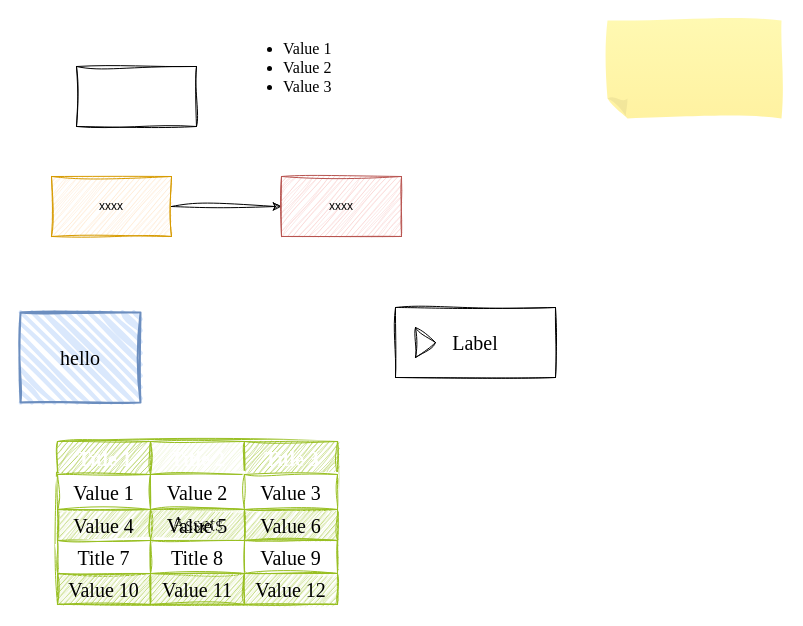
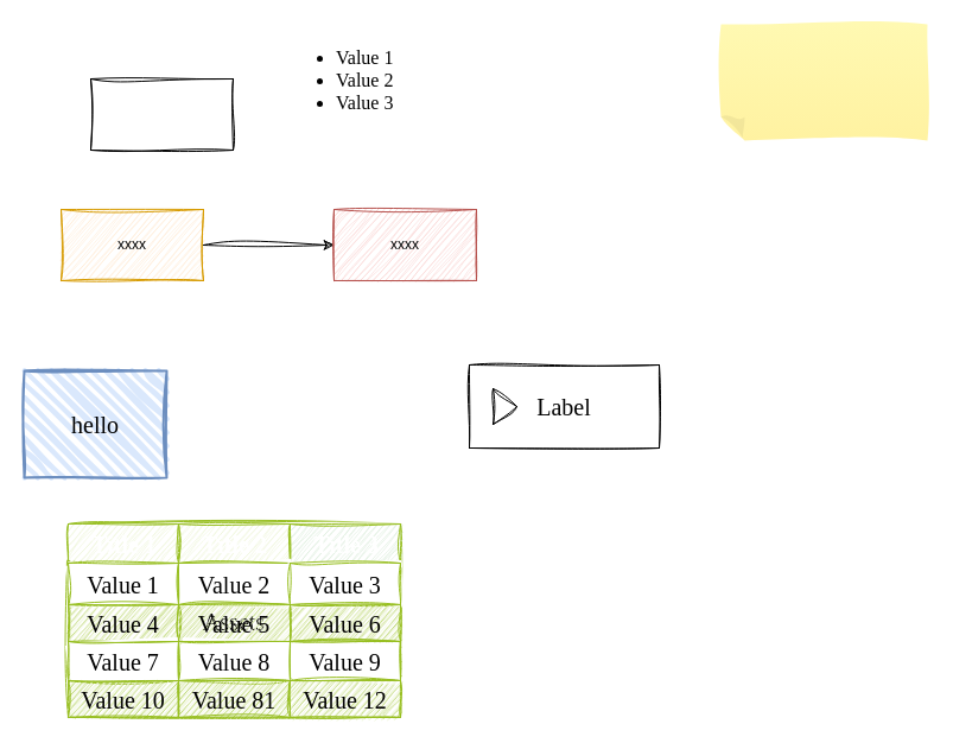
- <mxCell id="9" value="Title 1" style="connectable=0;recursiveResize=0;strokeColor=inherit;fillColor=#A7C942;align=center;fontStyle=1;fontColor=#FFFFFF;html=1;hachureGap=4;fontFamily=Architects Daughter;fontSource=https%3A%2F%2Ffonts.googleapis.com%2Fcss%3Ffamily%3DArchitects%2BDaughter;fontSize=20;rounded=0;shadow=0;swimlaneLine=1;sketch=1;curveFitting=1;jiggle=2;" parent="8" vertex="1"><mxGeometry width="93" height="33" as="geometry"><mxRectangle width="93" height="33" as="alternateBounds" /></mxGeometry></mxCell>
+ <mxCell id="9" value="Title 1" style="connectable=0;recursiveResize=0;strokeColor=inherit;fillColor=#eaf2d3;align=center;fontStyle=1;fontColor=#FFFFFF;html=1;hachureGap=4;fontFamily=Architects Daughter;fontSource=https%3A%2F%2Ffonts.googleapis.com%2Fcss%3Ffamily%3DArchitects%2BDaughter;fontSize=20;rounded=0;shadow=0;swimlaneLine=1;sketch=1;curveFitting=1;jiggle=2;" parent="8" vertex="1"><mxGeometry width="93" height="33" as="geometry"><mxRectangle width="93" height="33" as="alternateBounds" /></mxGeometry></mxCell>
- <mxCell id="11" value="Title 3" style="connectable=0;recursiveResize=0;strokeColor=inherit;fillColor=#A7C942;align=center;fontStyle=1;fontColor=#FFFFFF;html=1;hachureGap=4;fontFamily=Architects Daughter;fontSource=https%3A%2F%2Ffonts.googleapis.com%2Fcss%3Ffamily%3DArchitects%2BDaughter;fontSize=20;rounded=0;shadow=0;swimlaneLine=1;sketch=1;curveFitting=1;jiggle=2;" parent="8" vertex="1"><mxGeometry x="187" width="93" height="33" as="geometry"><mxRectangle width="93" height="33" as="alternateBounds" /></mxGeometry></mxCell>
+ <mxCell id="11" value="Title 3" style="connectable=0;recursiveResize=0;strokeColor=inherit;fillColor=#d5e8d4;align=center;fontStyle=1;fontColor=#FFFFFF;html=1;hachureGap=4;fontFamily=Architects Daughter;fontSource=https%3A%2F%2Ffonts.googleapis.com%2Fcss%3Ffamily%3DArchitects%2BDaughter;fontSize=20;rounded=0;shadow=0;swimlaneLine=1;sketch=1;curveFitting=1;jiggle=2;" parent="8" vertex="1"><mxGeometry x="187" width="93" height="33" as="geometry"><mxRectangle width="93" height="33" as="alternateBounds" /></mxGeometry></mxCell>
- <mxCell id="21" value="Title 7" style="connectable=0;recursiveResize=0;strokeColor=inherit;fillColor=inherit;fontStyle=0;align=center;whiteSpace=wrap;html=1;hachureGap=4;fontFamily=Architects Daughter;fontSource=https%3A%2F%2Ffonts.googleapis.com%2Fcss%3Ffamily%3DArchitects%2BDaughter;fontSize=20;rounded=0;shadow=0;swimlaneLine=1;sketch=1;curveFitting=1;jiggle=2;" parent="20" vertex="1"><mxGeometry width="93" height="33" as="geometry"><mxRectangle width="93" height="33" as="alternateBounds" /></mxGeometry></mxCell>
+ <mxCell id="21" value="Value 7" style="connectable=0;recursiveResize=0;strokeColor=inherit;fillColor=inherit;fontStyle=0;align=center;whiteSpace=wrap;html=1;hachureGap=4;fontFamily=Architects Daughter;fontSource=https%3A%2F%2Ffonts.googleapis.com%2Fcss%3Ffamily%3DArchitects%2BDaughter;fontSize=20;rounded=0;shadow=0;swimlaneLine=1;sketch=1;curveFitting=1;jiggle=2;" parent="20" vertex="1"><mxGeometry width="93" height="33" as="geometry"><mxRectangle width="93" height="33" as="alternateBounds" /></mxGeometry></mxCell>
- <mxCell id="22" value="Title 8" style="connectable=0;recursiveResize=0;strokeColor=inherit;fillColor=inherit;fontStyle=0;align=center;whiteSpace=wrap;html=1;hachureGap=4;fontFamily=Architects Daughter;fontSource=https%3A%2F%2Ffonts.googleapis.com%2Fcss%3Ffamily%3DArchitects%2BDaughter;fontSize=20;rounded=0;shadow=0;swimlaneLine=1;sketch=1;curveFitting=1;jiggle=2;" parent="20" vertex="1"><mxGeometry x="93" width="94" height="33" as="geometry"><mxRectangle width="94" height="33" as="alternateBounds" /></mxGeometry></mxCell>
+ <mxCell id="22" value="Value 8" style="connectable=0;recursiveResize=0;strokeColor=inherit;fillColor=inherit;fontStyle=0;align=center;whiteSpace=wrap;html=1;hachureGap=4;fontFamily=Architects Daughter;fontSource=https%3A%2F%2Ffonts.googleapis.com%2Fcss%3Ffamily%3DArchitects%2BDaughter;fontSize=20;rounded=0;shadow=0;swimlaneLine=1;sketch=1;curveFitting=1;jiggle=2;" parent="20" vertex="1"><mxGeometry x="93" width="94" height="33" as="geometry"><mxRectangle width="94" height="33" as="alternateBounds" /></mxGeometry></mxCell>
- <mxCell id="26" value="Value 11" style="connectable=0;recursiveResize=0;strokeColor=inherit;fillColor=inherit;whiteSpace=wrap;html=1;hachureGap=4;fontFamily=Architects Daughter;fontSource=https%3A%2F%2Ffonts.googleapis.com%2Fcss%3Ffamily%3DArchitects%2BDaughter;fontSize=20;rounded=0;shadow=0;swimlaneLine=1;sketch=1;curveFitting=1;jiggle=2;" parent="24" vertex="1"><mxGeometry x="93" width="94" height="31" as="geometry"><mxRectangle width="94" height="31" as="alternateBounds" /></mxGeometry></mxCell>
+ <mxCell id="26" value="Value 81" style="connectable=0;recursiveResize=0;strokeColor=inherit;fillColor=inherit;whiteSpace=wrap;html=1;hachureGap=4;fontFamily=Architects Daughter;fontSource=https%3A%2F%2Ffonts.googleapis.com%2Fcss%3Ffamily%3DArchitects%2BDaughter;fontSize=20;rounded=0;shadow=0;swimlaneLine=1;sketch=1;curveFitting=1;jiggle=2;" parent="24" vertex="1"><mxGeometry x="93" width="94" height="31" as="geometry"><mxRectangle width="94" height="31" as="alternateBounds" /></mxGeometry></mxCell>
